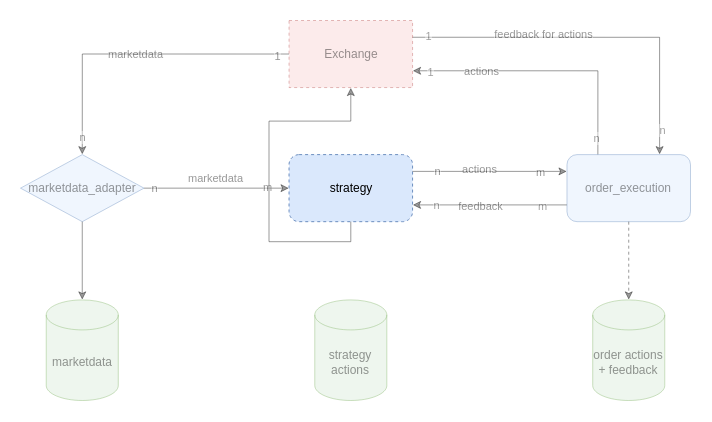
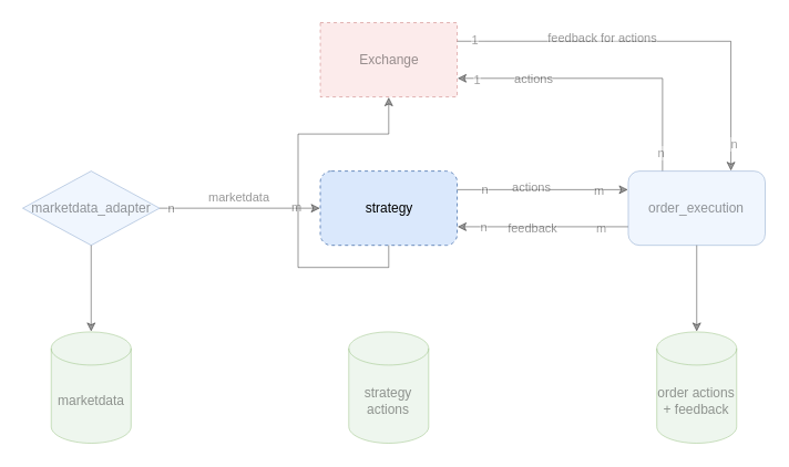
- <mxCell id="9" value="marketdata" style="endArrow=classic;html=1;rounded=0;entryX=0.5;entryY=0;entryDx=0;entryDy=0;exitX=0;exitY=0.5;exitDx=0;exitDy=0;edgeStyle=orthogonalEdgeStyle;strokeOpacity=40;fillOpacity=40;textOpacity=40;" parent="1" source="8" target="2" edge="1"><mxGeometry width="50" height="50" relative="1" as="geometry"><mxPoint x="370.891" y="567.647" as="sourcePoint" /><mxPoint x="422.36" y="511.765" as="targetPoint" /></mxGeometry></mxCell>
- <mxCell id="10" value="1" style="edgeLabel;html=1;align=center;verticalAlign=middle;resizable=0;points=[];strokeOpacity=40;fillOpacity=40;textOpacity=40;" parent="9" vertex="1" connectable="0"><mxGeometry x="-0.919" y="2" relative="1" as="geometry"><mxPoint as="offset" /></mxGeometry></mxCell>
- <mxCell id="11" value="n" style="edgeLabel;html=1;align=center;verticalAlign=middle;resizable=0;points=[];strokeOpacity=40;fillOpacity=40;textOpacity=40;" parent="9" vertex="1" connectable="0"><mxGeometry x="0.884" relative="1" as="geometry"><mxPoint as="offset" /></mxGeometry></mxCell>
- <mxCell id="34" style="edgeStyle=orthogonalEdgeStyle;rounded=0;orthogonalLoop=1;jettySize=auto;html=1;exitX=0.5;exitY=1;exitDx=0;exitDy=0;entryX=0.5;entryY=0;entryDx=0;entryDy=0;entryPerimeter=0;strokeOpacity=40;fillOpacity=40;textOpacity=40;dashed=1;" parent="1" source="21" target="33" edge="1"><mxGeometry relative="1" as="geometry" /></mxCell>
+ <mxCell id="34" style="edgeStyle=orthogonalEdgeStyle;rounded=0;orthogonalLoop=1;jettySize=auto;html=1;exitX=0.5;exitY=1;exitDx=0;exitDy=0;entryX=0.5;entryY=0;entryDx=0;entryDy=0;entryPerimeter=0;strokeOpacity=40;fillOpacity=40;textOpacity=40;" parent="1" source="21" target="33" edge="1"><mxGeometry relative="1" as="geometry" /></mxCell>
